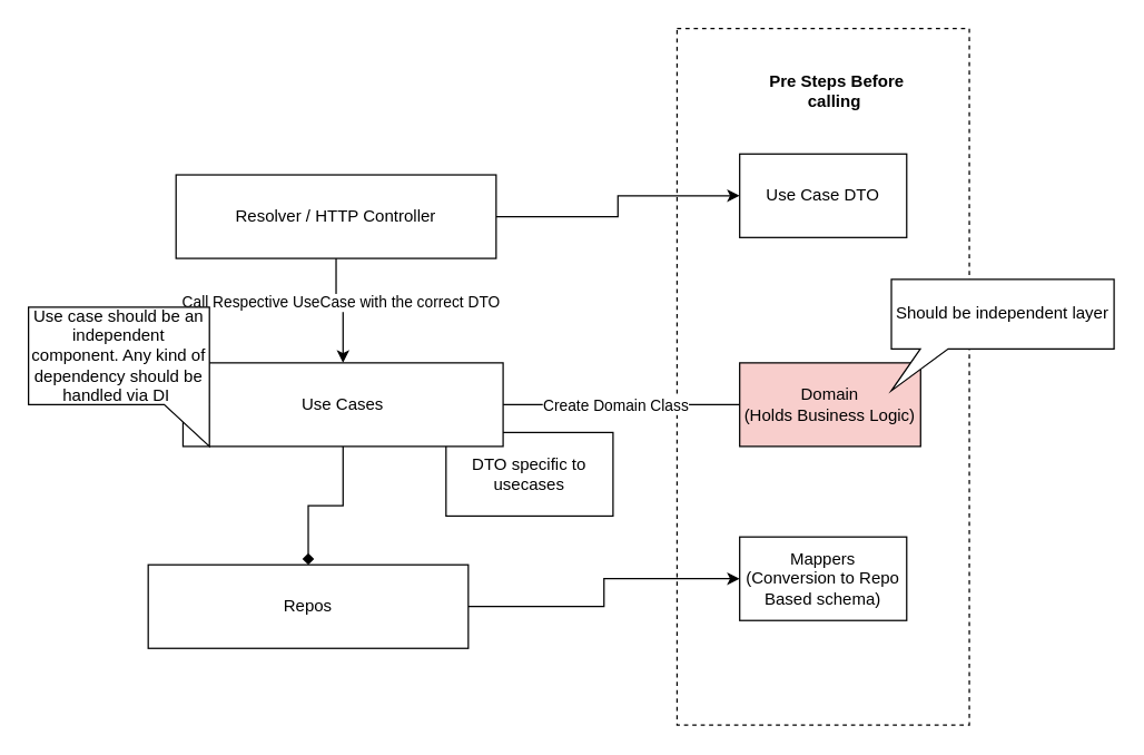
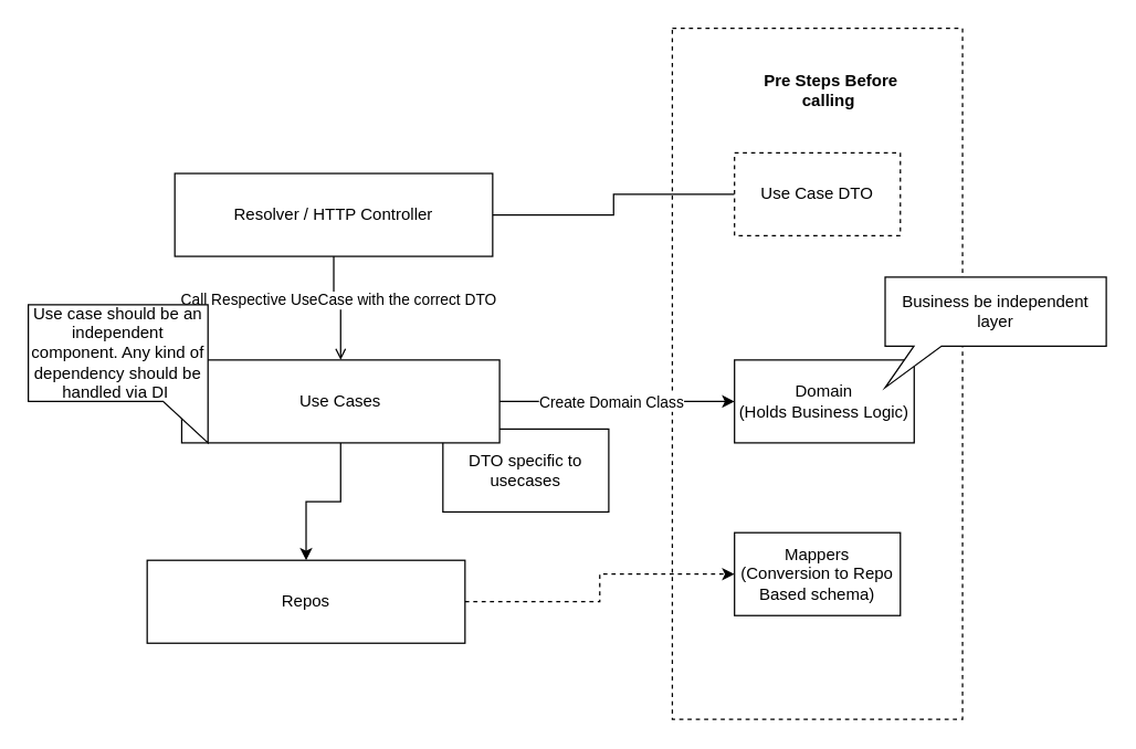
- <mxCell id="6" value="" style="edgeStyle=orthogonalEdgeStyle;rounded=0;orthogonalLoop=1;jettySize=auto;html=1;" parent="1" source="7" target="15" edge="1"><mxGeometry relative="1" as="geometry" /></mxCell>
+ <mxCell id="6" value="" style="edgeStyle=orthogonalEdgeStyle;rounded=0;orthogonalLoop=1;jettySize=auto;html=1;endArrow=none;" parent="1" source="7" target="15" edge="1"><mxGeometry relative="1" as="geometry" /></mxCell>
- <mxCell id="15" value="Use Case DTO" style="whiteSpace=wrap;html=1;rounded=0;" parent="1" vertex="1"><mxGeometry x="531" y="110" width="120" height="60" as="geometry" /></mxCell>
+ <mxCell id="15" value="Use Case DTO" style="whiteSpace=wrap;html=1;rounded=0;dashed=1;" parent="1" vertex="1"><mxGeometry x="531" y="110" width="120" height="60" as="geometry" /></mxCell>
- <mxCell id="19" value="Should be independent layer" style="shape=callout;whiteSpace=wrap;html=1;perimeter=calloutPerimeter;size=30;position=0.13;position2=0;" parent="1" vertex="1"><mxGeometry x="640" y="200" width="160" height="80" as="geometry" /></mxCell>
+ <mxCell id="19" value="Business be independent layer" style="shape=callout;whiteSpace=wrap;html=1;perimeter=calloutPerimeter;size=30;position=0.13;position2=0;" parent="1" vertex="1"><mxGeometry x="640" y="200" width="160" height="80" as="geometry" /></mxCell>
- <mxCell id="4" value="" style="edgeStyle=orthogonalEdgeStyle;rounded=0;orthogonalLoop=1;jettySize=auto;html=1;" parent="1" source="7" target="11" edge="1"><mxGeometry relative="1" as="geometry" /></mxCell>
+ <mxCell id="4" value="" style="edgeStyle=orthogonalEdgeStyle;rounded=0;orthogonalLoop=1;jettySize=auto;html=1;endArrow=open;" parent="1" source="7" target="11" edge="1"><mxGeometry relative="1" as="geometry" /></mxCell>
- <mxCell id="9" value="" style="edgeStyle=orthogonalEdgeStyle;rounded=0;orthogonalLoop=1;jettySize=auto;html=1;endArrow=none;" parent="1" source="11" target="14" edge="1"><mxGeometry relative="1" as="geometry" /></mxCell>
+ <mxCell id="9" value="" style="edgeStyle=orthogonalEdgeStyle;rounded=0;orthogonalLoop=1;jettySize=auto;html=1;" parent="1" source="11" target="14" edge="1"><mxGeometry relative="1" as="geometry" /></mxCell>
- <mxCell id="14" value="Domain&lt;br&gt;(Holds Business Logic)" style="whiteSpace=wrap;html=1;rounded=0;fillColor=#f8cecc;" parent="1" vertex="1"><mxGeometry x="531" y="260" width="130" height="60" as="geometry" /></mxCell>
+ <mxCell id="14" value="Domain&lt;br&gt;(Holds Business Logic)" style="whiteSpace=wrap;html=1;rounded=0;" parent="1" vertex="1"><mxGeometry x="531" y="260" width="130" height="60" as="geometry" /></mxCell>
- <mxCell id="8" value="" style="edgeStyle=orthogonalEdgeStyle;rounded=0;orthogonalLoop=1;jettySize=auto;html=1;endArrow=diamond;" parent="1" source="11" target="13" edge="1"><mxGeometry relative="1" as="geometry" /></mxCell>
+ <mxCell id="8" value="" style="edgeStyle=orthogonalEdgeStyle;rounded=0;orthogonalLoop=1;jettySize=auto;html=1;" parent="1" source="11" target="13" edge="1"><mxGeometry relative="1" as="geometry" /></mxCell>
- <mxCell id="12" value="" style="edgeStyle=orthogonalEdgeStyle;rounded=0;orthogonalLoop=1;jettySize=auto;html=1;" parent="1" source="13" target="17" edge="1"><mxGeometry relative="1" as="geometry" /></mxCell>
+ <mxCell id="12" value="" style="edgeStyle=orthogonalEdgeStyle;rounded=0;orthogonalLoop=1;jettySize=auto;html=1;dashed=1;" parent="1" source="13" target="17" edge="1"><mxGeometry relative="1" as="geometry" /></mxCell>
